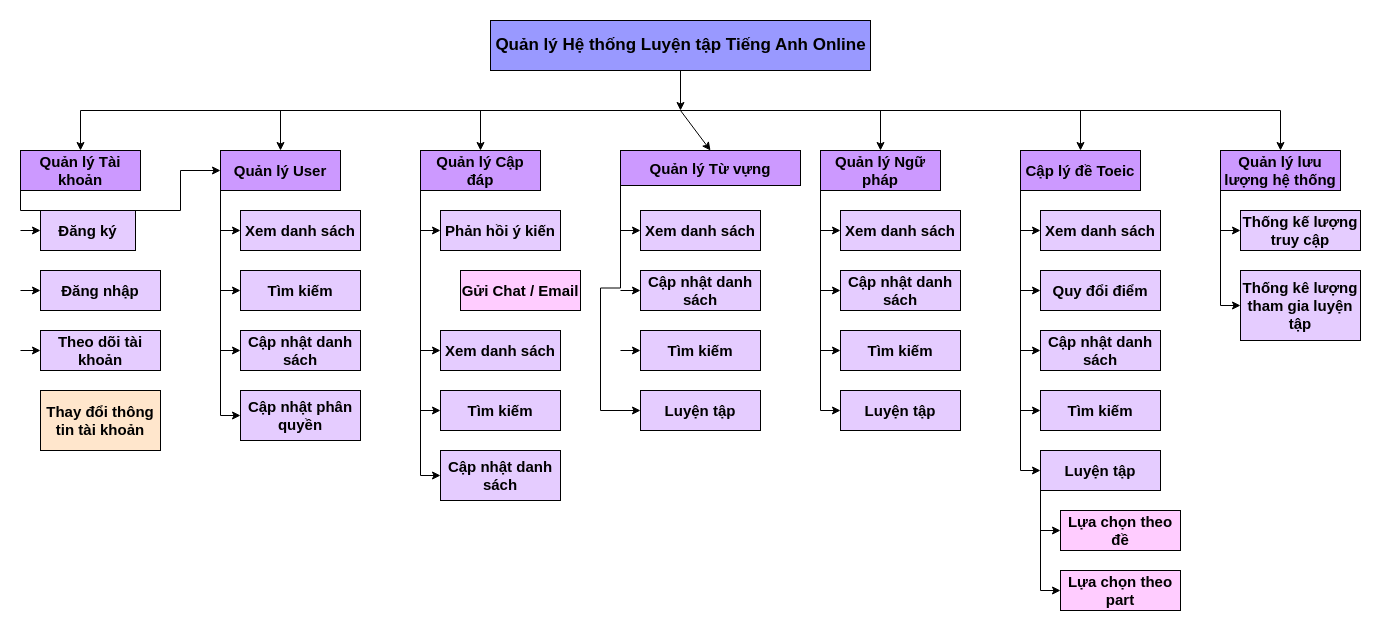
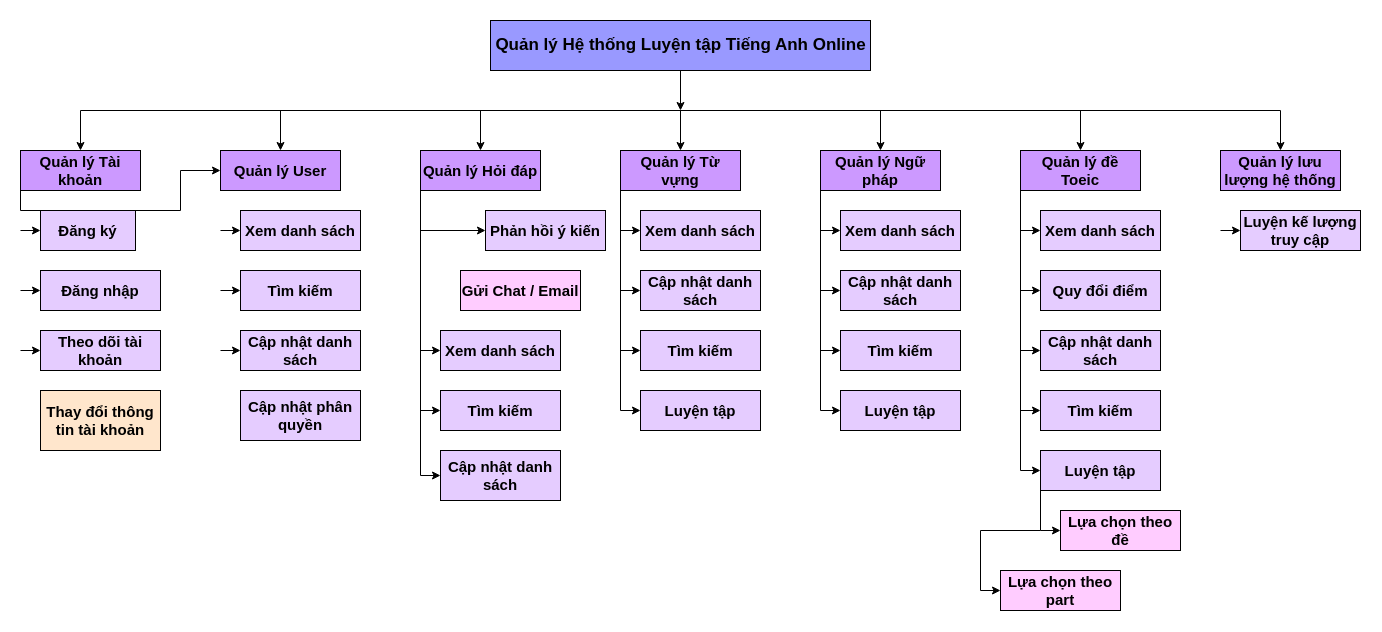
- <mxCell id="29" value="Quản lý Từ vựng" style="rounded=0;whiteSpace=wrap;html=1;fontStyle=1;fillColor=#CC99FF;fontSize=15;" parent="1" vertex="1"><mxGeometry x="620" y="150" width="180" height="35" as="geometry" /></mxCell>
+ <mxCell id="29" value="Quản lý Từ vựng" style="rounded=0;whiteSpace=wrap;html=1;fontStyle=1;fillColor=#CC99FF;fontSize=15;" parent="1" vertex="1"><mxGeometry x="620" y="150" width="120" height="40" as="geometry" /></mxCell>
- <mxCell id="18" value="Quản lý Cập đáp" style="rounded=0;whiteSpace=wrap;html=1;fontStyle=1;fillColor=#CC99FF;fontSize=15;" parent="1" vertex="1"><mxGeometry x="420" y="150" width="120" height="40" as="geometry" /></mxCell>
+ <mxCell id="18" value="Quản lý Hỏi đáp" style="rounded=0;whiteSpace=wrap;html=1;fontStyle=1;fillColor=#CC99FF;fontSize=15;" parent="1" vertex="1"><mxGeometry x="420" y="150" width="120" height="40" as="geometry" /></mxCell>
- <mxCell id="31" value="Cập lý đề Toeic" style="rounded=0;whiteSpace=wrap;html=1;fontStyle=1;fillColor=#CC99FF;fontSize=15;" parent="1" vertex="1"><mxGeometry x="1020" y="150" width="120" height="40" as="geometry" /></mxCell>
+ <mxCell id="31" value="Quản lý đề Toeic" style="rounded=0;whiteSpace=wrap;html=1;fontStyle=1;fillColor=#CC99FF;fontSize=15;" parent="1" vertex="1"><mxGeometry x="1020" y="150" width="120" height="40" as="geometry" /></mxCell>
- <mxCell id="22" value="Phản hồi ý kiến" style="rounded=0;whiteSpace=wrap;html=1;fontStyle=1;fillColor=#E5CCFF;fontSize=15;" parent="1" vertex="1"><mxGeometry x="440" y="210" width="120" height="40" as="geometry" /></mxCell>
+ <mxCell id="22" value="Phản hồi ý kiến" style="rounded=0;whiteSpace=wrap;html=1;fontStyle=1;fillColor=#E5CCFF;fontSize=15;" parent="1" vertex="1"><mxGeometry x="485" y="210" width="120" height="40" as="geometry" /></mxCell>
- <mxCell id="66" value="Thống kế lượng truy cập" style="rounded=0;whiteSpace=wrap;html=1;fontStyle=1;fillColor=#E5CCFF;fontSize=15;" parent="1" vertex="1"><mxGeometry x="1240" y="210" width="120" height="40" as="geometry" /></mxCell>
+ <mxCell id="66" value="Luyện kế lượng truy cập" style="rounded=0;whiteSpace=wrap;html=1;fontStyle=1;fillColor=#E5CCFF;fontSize=15;" parent="1" vertex="1"><mxGeometry x="1240" y="210" width="120" height="40" as="geometry" /></mxCell>
- <mxCell id="68" style="edgeStyle=orthogonalEdgeStyle;rounded=0;orthogonalLoop=1;jettySize=auto;html=1;exitX=0;exitY=1;exitDx=0;exitDy=0;entryX=0;entryY=0.5;entryDx=0;entryDy=0;fontStyle=1;fontSize=15;" parent="1" source="65" target="67" edge="1"><mxGeometry relative="1" as="geometry" /></mxCell>
- <mxCell id="67" value="Thống kê lượng tham gia luyện tập" style="rounded=0;whiteSpace=wrap;html=1;fontStyle=1;fillColor=#E5CCFF;fontSize=15;" parent="1" vertex="1"><mxGeometry x="1240" y="270" width="120" height="70" as="geometry" /></mxCell>
- <mxCell id="17" style="edgeStyle=orthogonalEdgeStyle;rounded=0;orthogonalLoop=1;jettySize=auto;html=1;exitX=0;exitY=1;exitDx=0;exitDy=0;entryX=0;entryY=0.5;entryDx=0;entryDy=0;fontStyle=1;fontSize=15;" parent="1" source="5" target="16" edge="1"><mxGeometry relative="1" as="geometry" /></mxCell>
- <mxCell id="63" value="Lựa chọn theo part" style="rounded=0;whiteSpace=wrap;html=1;fontStyle=1;fillColor=#FFCCFF;fontSize=15;" parent="1" vertex="1"><mxGeometry x="1060" y="570" width="120" height="40" as="geometry" /></mxCell>
+ <mxCell id="63" value="Lựa chọn theo part" style="rounded=0;whiteSpace=wrap;html=1;fontStyle=1;fillColor=#FFCCFF;fontSize=15;" parent="1" vertex="1"><mxGeometry x="1000" y="570" width="120" height="40" as="geometry" /></mxCell>
